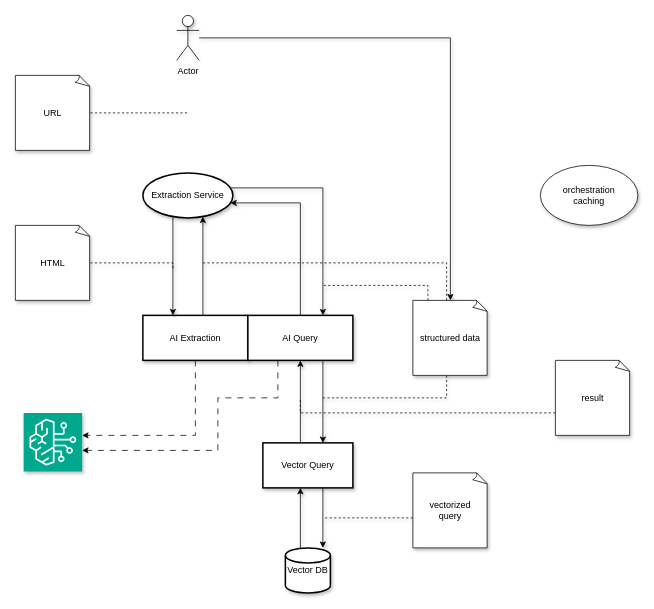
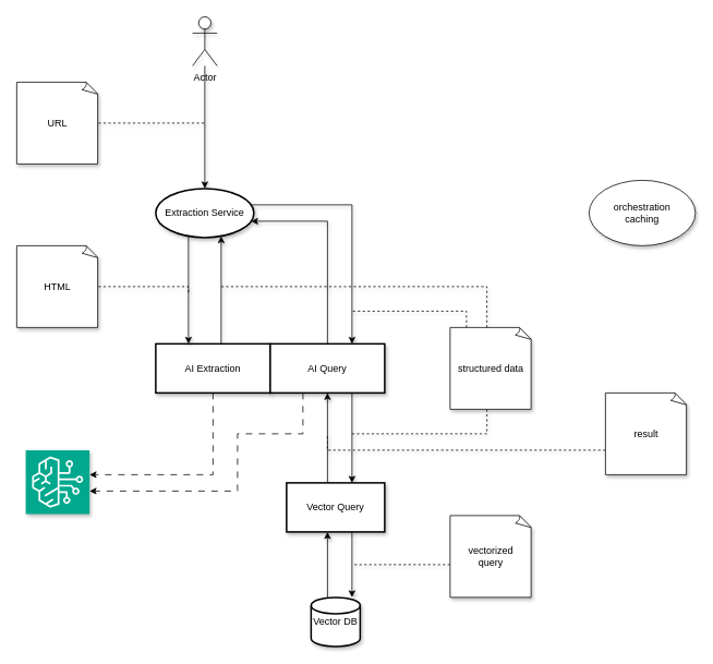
- <mxCell id="30" style="edgeStyle=orthogonalEdgeStyle;rounded=0;orthogonalLoop=1;jettySize=auto;html=1;shadow=1;" parent="1" source="31" target="27" edge="1"><mxGeometry relative="1" as="geometry" /></mxCell>
+ <mxCell id="30" style="edgeStyle=orthogonalEdgeStyle;rounded=0;orthogonalLoop=1;jettySize=auto;html=1;entryX=0.5;entryY=0;entryDx=0;entryDy=0;shadow=1;" parent="1" source="31" target="13" edge="1"><mxGeometry relative="1" as="geometry" /></mxCell>
